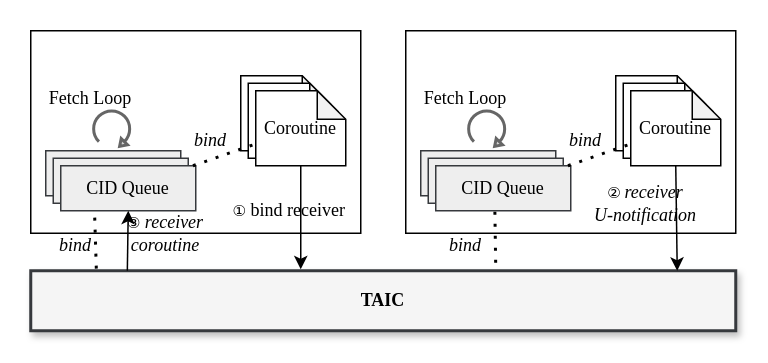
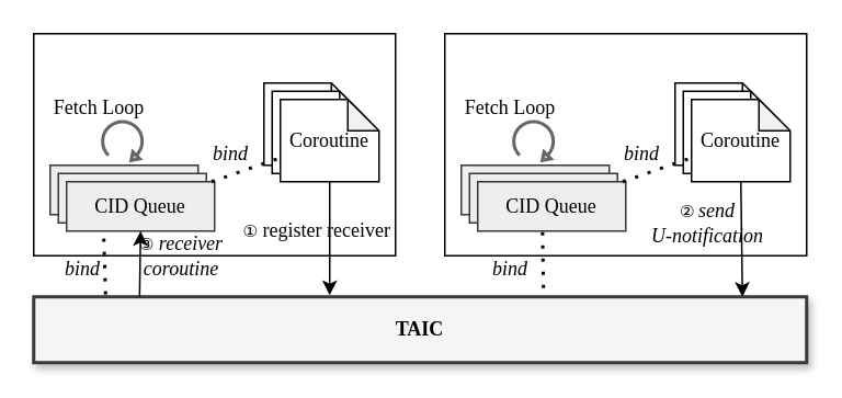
- <mxCell id="26" value="&lt;font face=&quot;Times New Roman&quot;&gt;&lt;font style=&quot;font-size: 10px;&quot;&gt;②&amp;nbsp;&lt;/font&gt;&lt;i&gt;receiver&lt;/i&gt;&lt;/font&gt;&lt;div&gt;&lt;font face=&quot;Times New Roman&quot;&gt;&lt;i&gt;U-notification&lt;/i&gt;&lt;/font&gt;&lt;/div&gt;" style="text;html=1;align=center;verticalAlign=middle;whiteSpace=wrap;rounded=0;" vertex="1" parent="1"><mxGeometry x="370" y="120" width="120" height="30" as="geometry" /></mxCell>
+ <mxCell id="26" value="&lt;font face=&quot;Times New Roman&quot;&gt;&lt;font style=&quot;font-size: 10px;&quot;&gt;②&amp;nbsp;&lt;/font&gt;&lt;i&gt;send&lt;/i&gt;&lt;/font&gt;&lt;div&gt;&lt;font face=&quot;Times New Roman&quot;&gt;&lt;i&gt;U-notification&lt;/i&gt;&lt;/font&gt;&lt;/div&gt;" style="text;html=1;align=center;verticalAlign=middle;whiteSpace=wrap;rounded=0;" vertex="1" parent="1"><mxGeometry x="370" y="120" width="120" height="30" as="geometry" /></mxCell>
- <mxCell id="14" value="&lt;font style=&quot;font-size: 10px;&quot; face=&quot;Times New Roman&quot;&gt;①&lt;/font&gt;&lt;font face=&quot;Times New Roman&quot;&gt; bind receiver&lt;/font&gt;" style="text;html=1;align=center;verticalAlign=middle;whiteSpace=wrap;rounded=0;" vertex="1" parent="1"><mxGeometry x="145" y="125" width="95" height="30" as="geometry" /></mxCell>
+ <mxCell id="14" value="&lt;font style=&quot;font-size: 10px;&quot; face=&quot;Times New Roman&quot;&gt;①&lt;/font&gt;&lt;font face=&quot;Times New Roman&quot;&gt; register receiver&lt;/font&gt;" style="text;html=1;align=center;verticalAlign=middle;whiteSpace=wrap;rounded=0;" vertex="1" parent="1"><mxGeometry x="145" y="125" width="95" height="30" as="geometry" /></mxCell>
